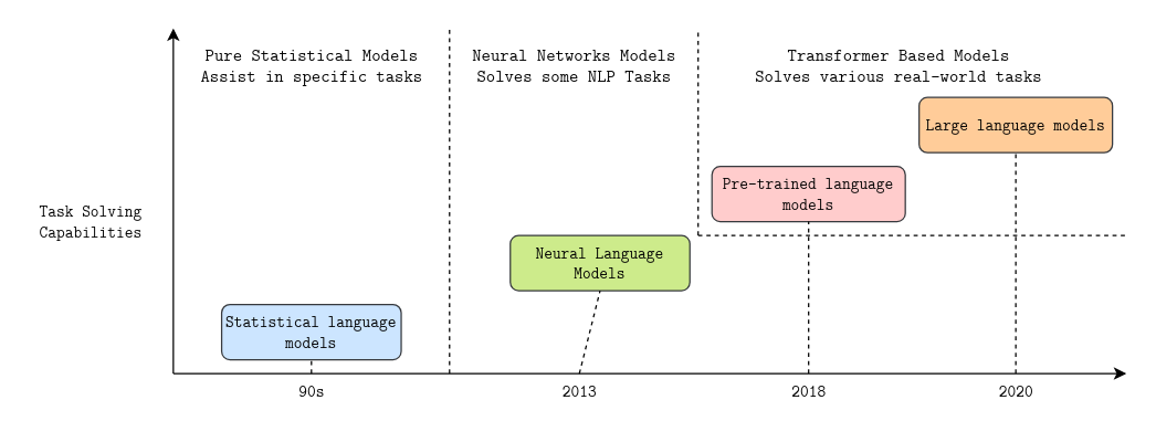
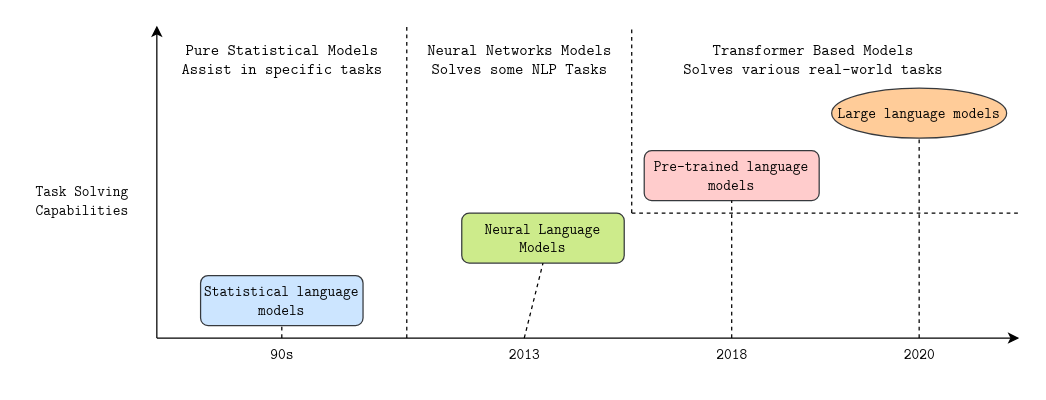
- <mxCell id="8" value="Large language models" style="rounded=1;whiteSpace=wrap;html=1;fillColor=#ffcc99;strokeColor=#36393d;fontFamily=LM Mono 12;fontSize=12;" parent="1" vertex="1"><mxGeometry x="665" y="70" width="140" height="40" as="geometry" /></mxCell>
+ <mxCell id="8" value="Large language models" style="ellipse;whiteSpace=wrap;html=1;fillColor=#ffcc99;strokeColor=#36393d;fontFamily=LM Mono 12;fontSize=12;" parent="1" vertex="1"><mxGeometry x="665" y="70" width="140" height="40" as="geometry" /></mxCell>
